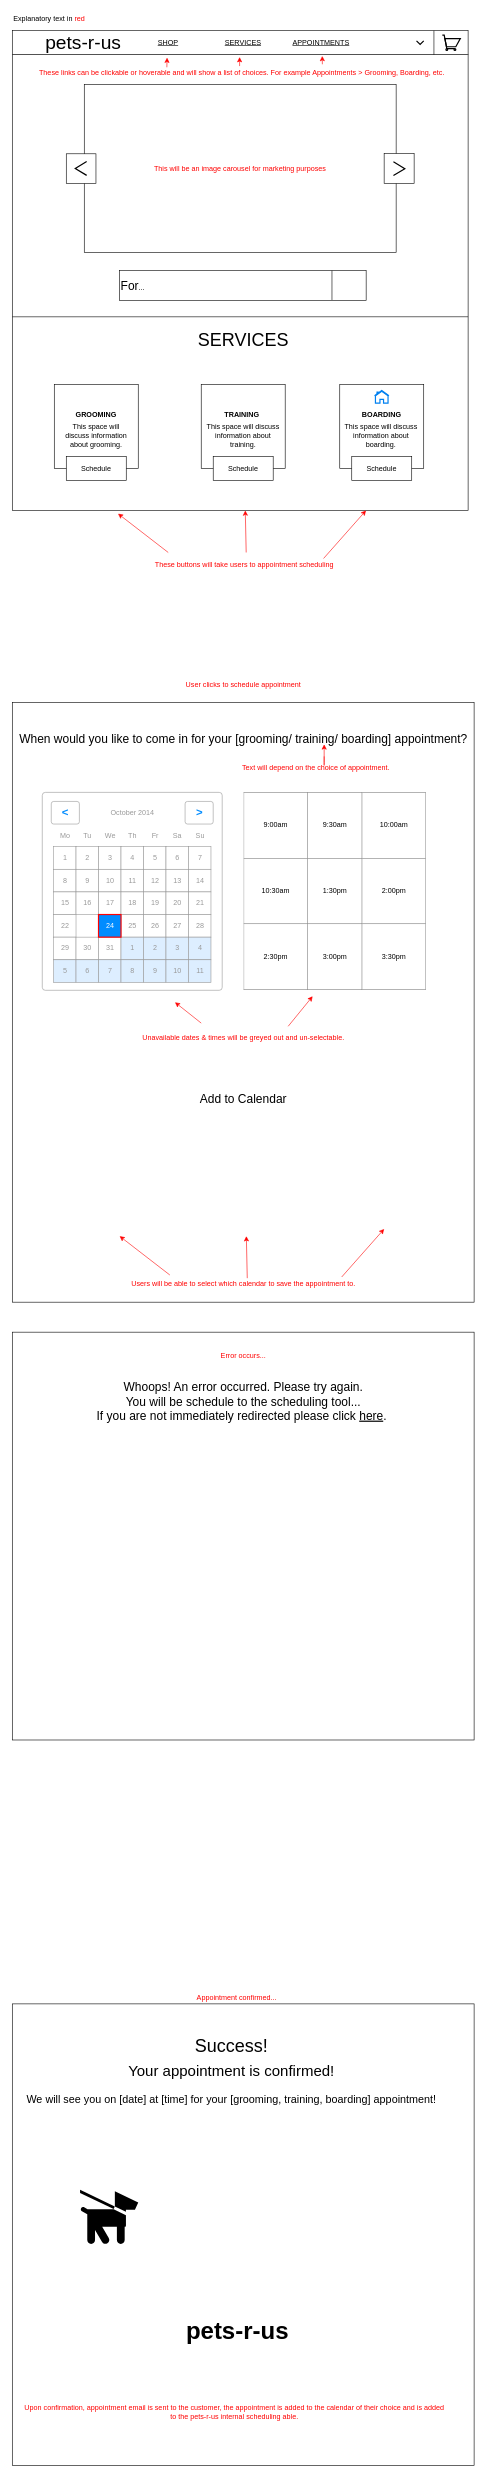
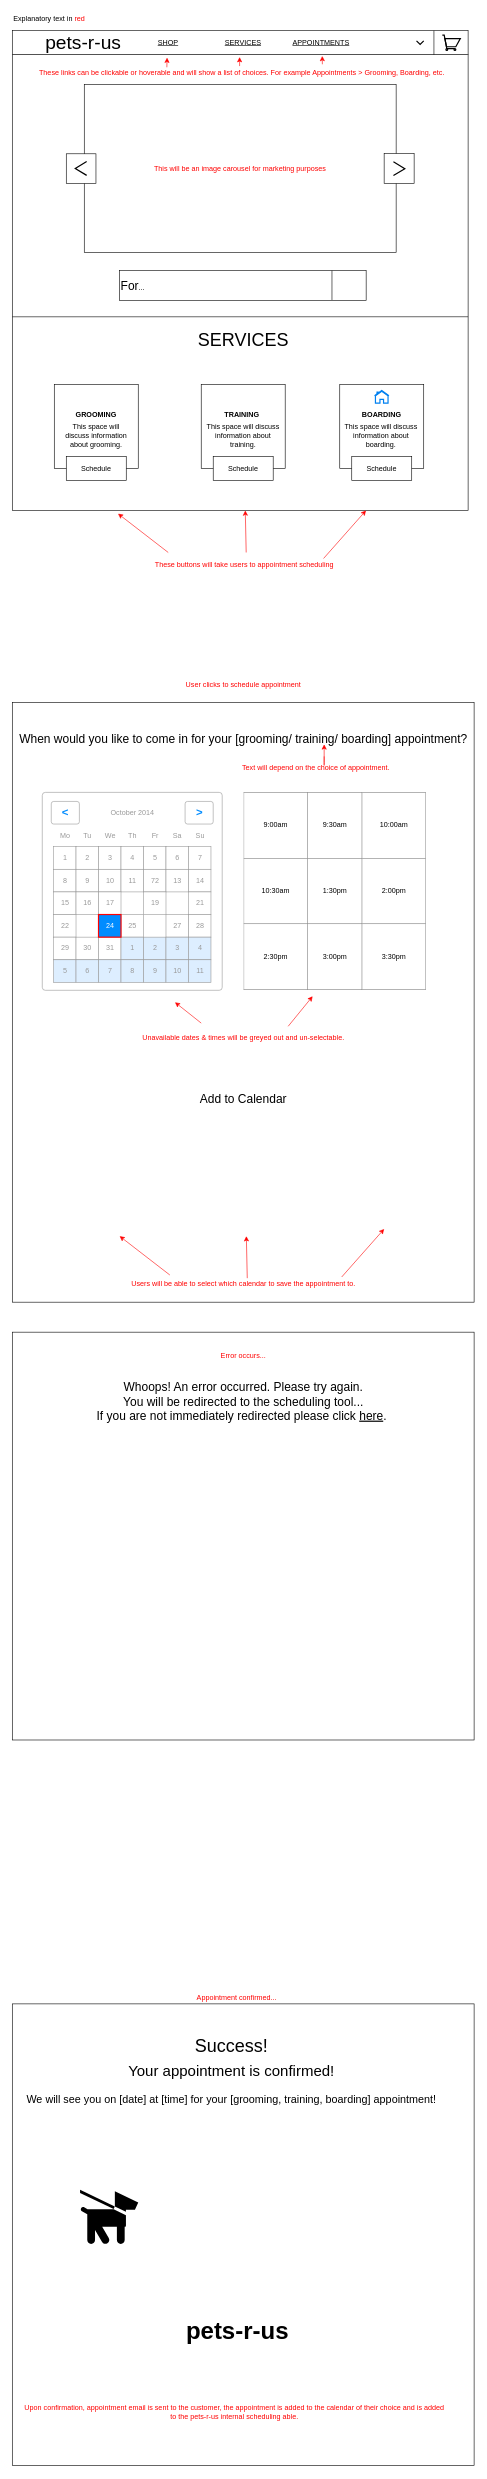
- <mxCell id="70" value="12" style="strokeWidth=1;shadow=0;dashed=0;align=center;html=1;shape=mxgraph.mockup.forms.rrect;rSize=0;strokeColor=#999999;fontColor=#999999;" parent="48" vertex="1"><mxGeometry x="168.75" y="128.229" width="37.5" height="37.714" as="geometry" /></mxCell>
+ <mxCell id="70" value="72" style="strokeWidth=1;shadow=0;dashed=0;align=center;html=1;shape=mxgraph.mockup.forms.rrect;rSize=0;strokeColor=#999999;fontColor=#999999;" parent="48" vertex="1"><mxGeometry x="168.75" y="128.229" width="37.5" height="37.714" as="geometry" /></mxCell>
- <mxCell id="76" value="18" style="strokeWidth=1;shadow=0;dashed=0;align=center;html=1;shape=mxgraph.mockup.forms.rrect;rSize=0;strokeColor=#999999;fontColor=#999999;" parent="48" vertex="1"><mxGeometry x="131.25" y="165.943" width="37.5" height="37.714" as="geometry" /></mxCell>
- <mxCell id="78" value="20" style="strokeWidth=1;shadow=0;dashed=0;align=center;html=1;shape=mxgraph.mockup.forms.rrect;rSize=0;strokeColor=#999999;fontColor=#999999;" parent="48" vertex="1"><mxGeometry x="206.25" y="165.943" width="37.5" height="37.714" as="geometry" /></mxCell>
- <mxCell id="82" value="26" style="strokeWidth=1;shadow=0;dashed=0;align=center;html=1;shape=mxgraph.mockup.forms.rrect;rSize=0;strokeColor=#999999;fontColor=#999999;" parent="48" vertex="1"><mxGeometry x="168.75" y="203.657" width="37.5" height="37.714" as="geometry" /></mxCell>
- <mxCell id="116" value="&lt;font style=&quot;font-size: 20px&quot;&gt;Whoops! An error occurred. Please try again.&lt;br&gt;You will be schedule to the scheduling tool...&lt;br&gt;If you are not immediately redirected please click &lt;u&gt;here&lt;/u&gt;.&amp;nbsp;&lt;/font&gt;" style="text;html=1;align=center;verticalAlign=middle;resizable=0;points=[];autosize=1;" vertex="1" parent="1"><mxGeometry x="155" y="2310" width="500" height="50" as="geometry" /></mxCell>
+ <mxCell id="116" value="&lt;font style=&quot;font-size: 20px&quot;&gt;Whoops! An error occurred. Please try again.&lt;br&gt;You will be redirected to the scheduling tool...&lt;br&gt;If you are not immediately redirected please click &lt;u&gt;here&lt;/u&gt;.&amp;nbsp;&lt;/font&gt;" style="text;html=1;align=center;verticalAlign=middle;resizable=0;points=[];autosize=1;" vertex="1" parent="1"><mxGeometry x="155" y="2310" width="500" height="50" as="geometry" /></mxCell>
